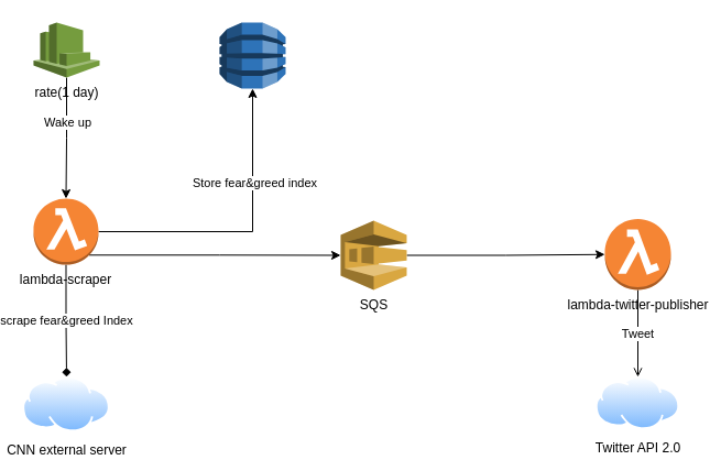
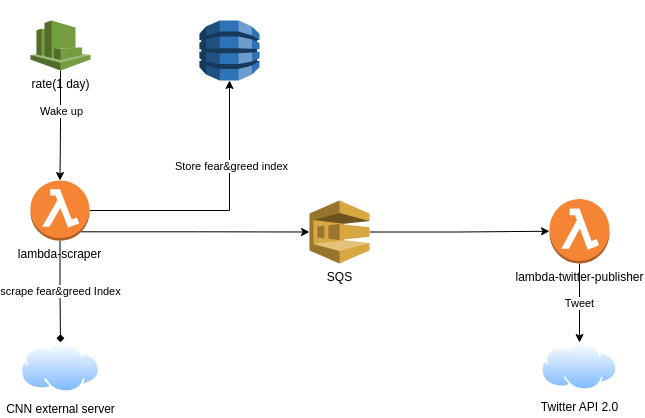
- <mxCell id="10" value="Tweet" style="edgeStyle=orthogonalEdgeStyle;rounded=0;orthogonalLoop=1;jettySize=auto;html=1;endArrow=open;" edge="1" parent="1" source="11" target="16"><mxGeometry relative="1" as="geometry" /></mxCell>
+ <mxCell id="10" value="Tweet" style="edgeStyle=orthogonalEdgeStyle;rounded=0;orthogonalLoop=1;jettySize=auto;html=1;" edge="1" parent="1" source="11" target="16"><mxGeometry relative="1" as="geometry" /></mxCell>
